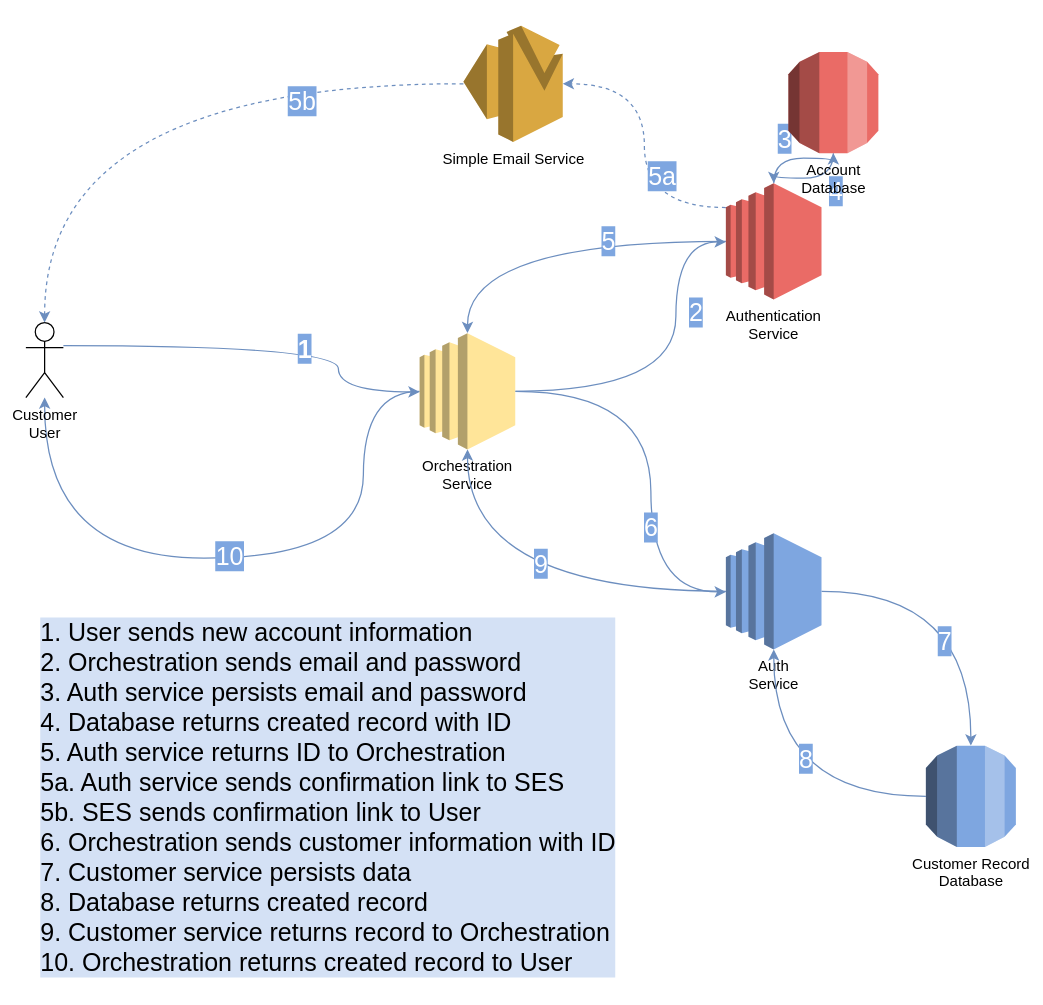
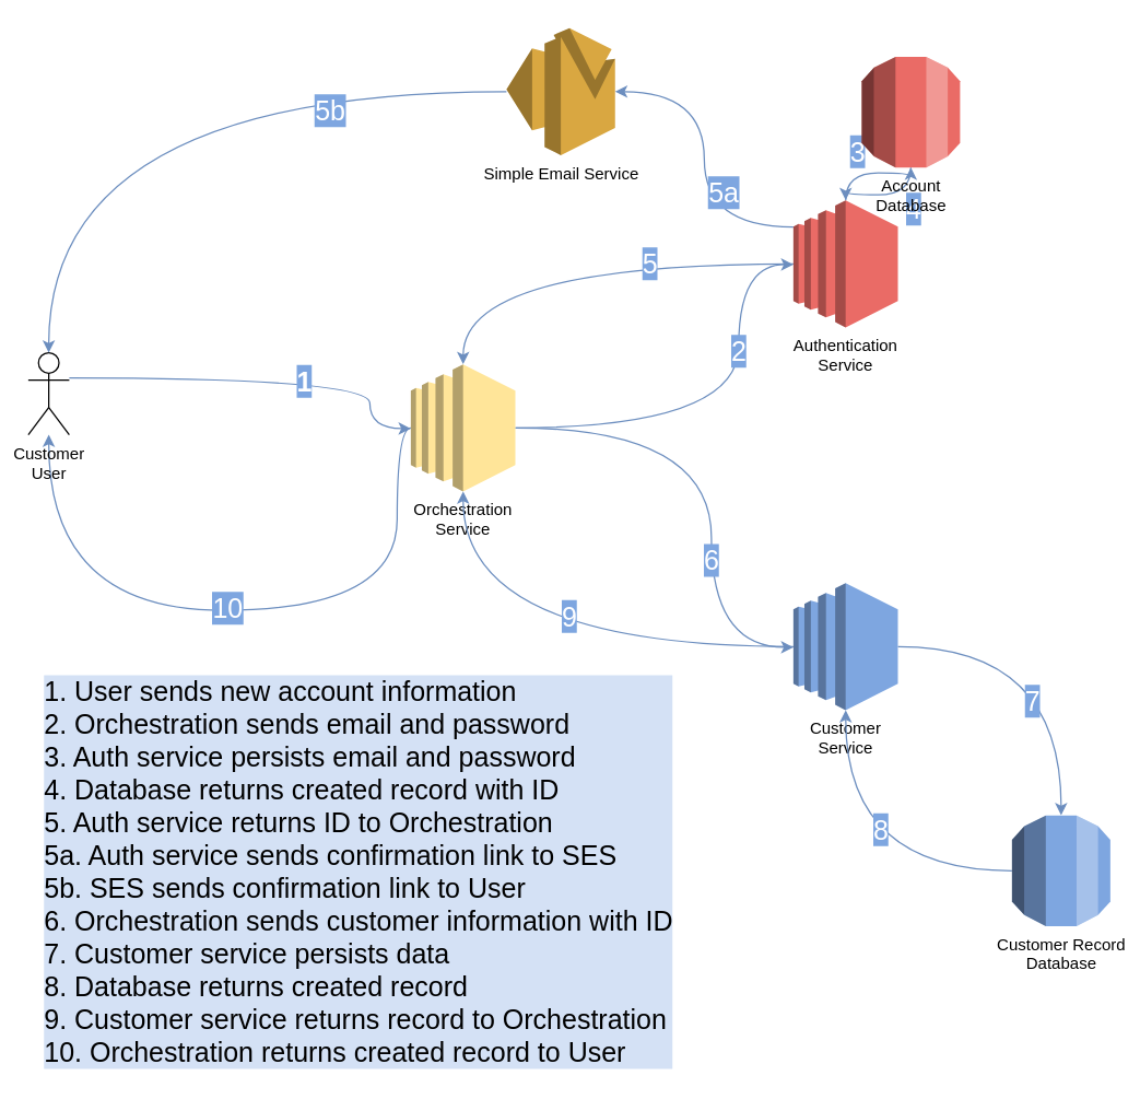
- <mxCell id="13" style="edgeStyle=orthogonalEdgeStyle;curved=1;orthogonalLoop=1;jettySize=auto;html=1;fontSize=12;fontColor=#000000;exitX=0;exitY=0.21;exitDx=0;exitDy=0;exitPerimeter=0;entryX=1;entryY=0.5;entryDx=0;entryDy=0;entryPerimeter=0;fillColor=#dae8fc;strokeColor=#6c8ebf;dashed=1;" edge="1" parent="1" source="15" target="33"><mxGeometry relative="1" as="geometry" /></mxCell>
+ <mxCell id="13" style="edgeStyle=orthogonalEdgeStyle;curved=1;orthogonalLoop=1;jettySize=auto;html=1;fontSize=12;fontColor=#000000;exitX=0;exitY=0.21;exitDx=0;exitDy=0;exitPerimeter=0;entryX=1;entryY=0.5;entryDx=0;entryDy=0;entryPerimeter=0;fillColor=#dae8fc;strokeColor=#6c8ebf;" edge="1" parent="1" source="15" target="33"><mxGeometry relative="1" as="geometry" /></mxCell>
- <mxCell id="31" style="edgeStyle=orthogonalEdgeStyle;curved=1;orthogonalLoop=1;jettySize=auto;html=1;fontSize=20;fontColor=#FFFFFF;fillColor=#dae8fc;strokeColor=#6c8ebf;dashed=1;" edge="1" parent="1" source="33" target="29"><mxGeometry relative="1" as="geometry" /></mxCell>
+ <mxCell id="31" style="edgeStyle=orthogonalEdgeStyle;curved=1;orthogonalLoop=1;jettySize=auto;html=1;fontSize=20;fontColor=#FFFFFF;fillColor=#dae8fc;strokeColor=#6c8ebf;" edge="1" parent="1" source="33" target="29"><mxGeometry relative="1" as="geometry" /></mxCell>
- <mxCell id="8" value="Orchestration&lt;br&gt;Service" style="outlineConnect=0;dashed=0;verticalLabelPosition=bottom;verticalAlign=top;align=center;html=1;shape=mxgraph.aws3.ec2;gradientColor=none;fillColor=#FFE599;" vertex="1" parent="1"><mxGeometry x="335" y="266" width="76.5" height="93" as="geometry" /></mxCell>
+ <mxCell id="8" value="Orchestration&lt;br&gt;Service" style="outlineConnect=0;dashed=0;verticalLabelPosition=bottom;verticalAlign=top;align=center;html=1;shape=mxgraph.aws3.ec2;gradientColor=none;fillColor=#FFE599;" vertex="1" parent="1"><mxGeometry x="300" y="266" width="76.5" height="93" as="geometry" /></mxCell>
- <mxCell id="20" value="Auth&lt;br&gt;Service" style="outlineConnect=0;dashed=0;verticalLabelPosition=bottom;verticalAlign=top;align=center;html=1;shape=mxgraph.aws3.ec2;gradientColor=none;fillColor=#7EA6E0;" vertex="1" parent="1"><mxGeometry x="580" y="426" width="76.5" height="93" as="geometry" /></mxCell>
+ <mxCell id="20" value="Customer&lt;br&gt;Service" style="outlineConnect=0;dashed=0;verticalLabelPosition=bottom;verticalAlign=top;align=center;html=1;shape=mxgraph.aws3.ec2;gradientColor=none;fillColor=#7EA6E0;" vertex="1" parent="1"><mxGeometry x="580" y="426" width="76.5" height="93" as="geometry" /></mxCell>
